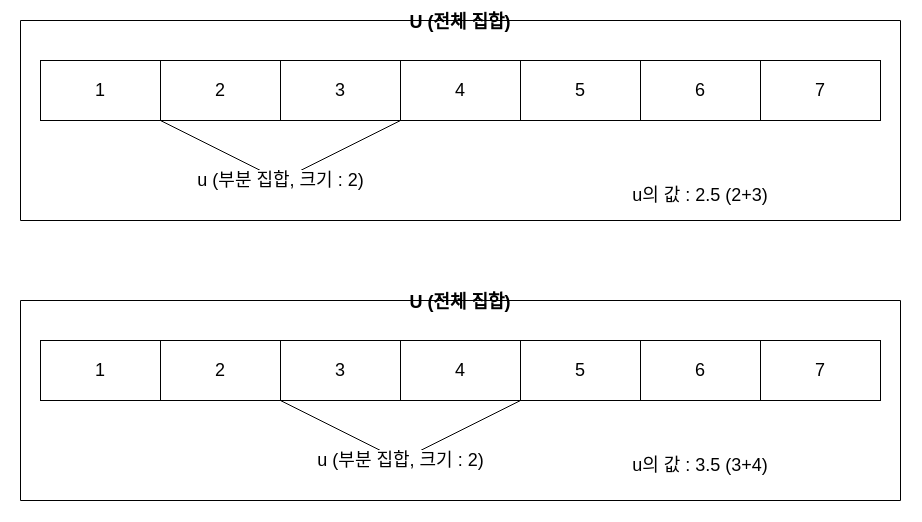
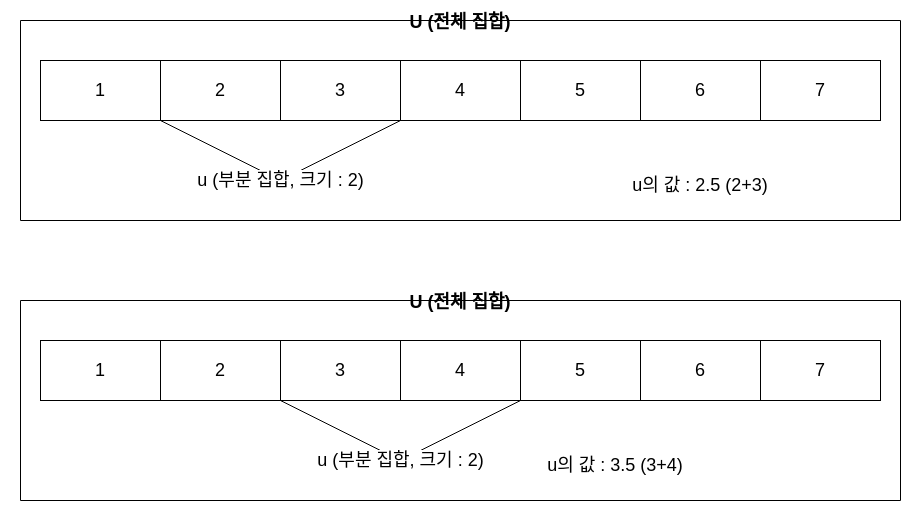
- <mxCell id="11" value="u의 값 : 2.5 (2+3)" style="text;html=1;strokeColor=none;fillColor=none;align=center;verticalAlign=middle;whiteSpace=wrap;rounded=0;fontSize=18;" parent="10" vertex="1"><mxGeometry x="600" y="160" width="160" height="30" as="geometry" /></mxCell>
+ <mxCell id="11" value="u의 값 : 2.5 (2+3)" style="text;html=1;strokeColor=none;fillColor=none;align=center;verticalAlign=middle;whiteSpace=wrap;rounded=0;fontSize=18;" parent="10" vertex="1"><mxGeometry x="600" y="150" width="160" height="30" as="geometry" /></mxCell>
- <mxCell id="21" value="u의 값 : 3.5 (3+4)" style="text;html=1;strokeColor=none;fillColor=none;align=center;verticalAlign=middle;whiteSpace=wrap;rounded=0;fontSize=18;" vertex="1" parent="20"><mxGeometry x="600" y="150" width="160" height="30" as="geometry" /></mxCell>
+ <mxCell id="21" value="u의 값 : 3.5 (3+4)" style="text;html=1;strokeColor=none;fillColor=none;align=center;verticalAlign=middle;whiteSpace=wrap;rounded=0;fontSize=18;" vertex="1" parent="20"><mxGeometry x="515" y="150" width="160" height="30" as="geometry" /></mxCell>
